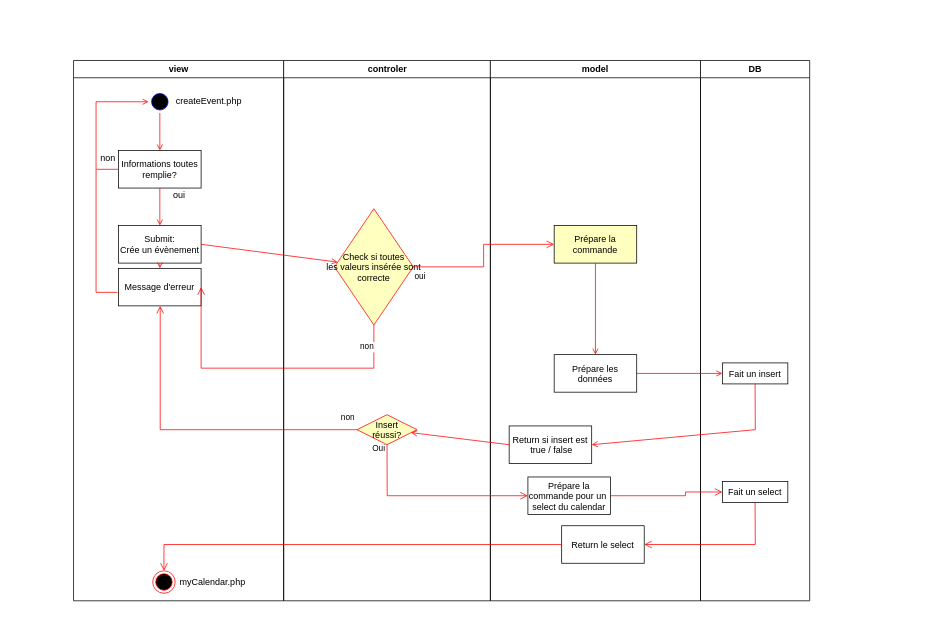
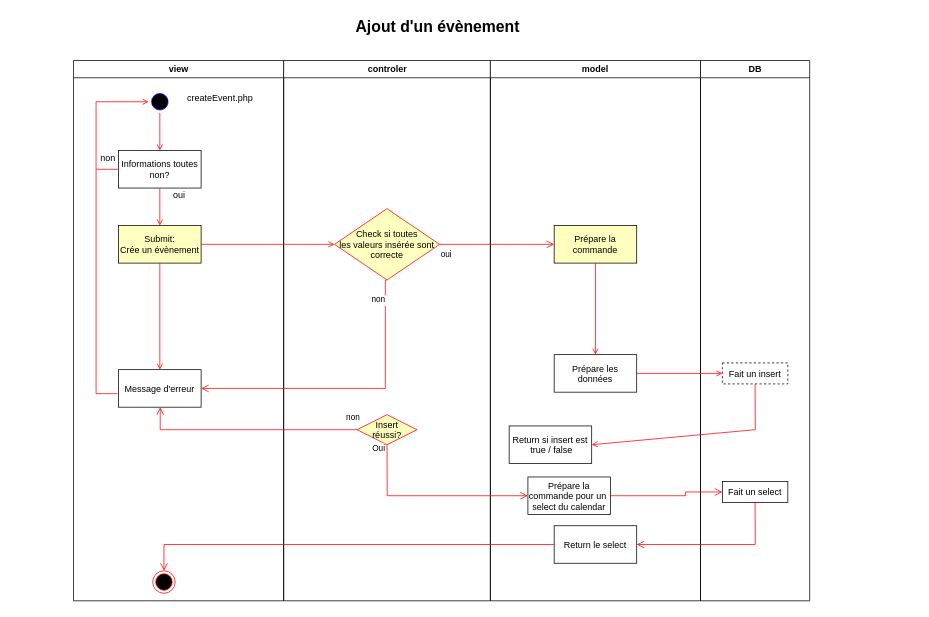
+ <mxCell id="35" value="&lt;font style=&quot;font-size: 21px&quot;&gt;&lt;b&gt;Ajout d'un évènement&lt;/b&gt;&lt;/font&gt;" style="text;html=1;strokeColor=none;fillColor=none;align=center;verticalAlign=middle;whiteSpace=wrap;rounded=0;" parent="1" vertex="1"><mxGeometry x="463" width="240" height="30" as="geometry" y="20" /></mxCell>
- <mxCell id="12" value="createEvent.php" style="text;html=1;strokeColor=none;fillColor=none;align=center;verticalAlign=middle;whiteSpace=wrap;rounded=0;" parent="2" vertex="1"><mxGeometry x="130" y="45" width="99.5" height="20" as="geometry" /></mxCell>
+ <mxCell id="12" value="createEvent.php" style="text;html=1;strokeColor=none;fillColor=none;align=center;verticalAlign=middle;whiteSpace=wrap;rounded=0;" parent="2" vertex="1"><mxGeometry x="145" y="40" width="99.5" height="20" as="geometry" /></mxCell>
- <mxCell id="5" value="Informations toutes &#10;remplie?" style="" parent="2" vertex="1"><mxGeometry x="60" y="120" width="110" height="50" as="geometry" /></mxCell>
+ <mxCell id="5" value="Informations toutes &#10;non?" style="" parent="2" vertex="1"><mxGeometry x="60" y="120" width="110" height="50" as="geometry" /></mxCell>
- <mxCell id="4" value="Submit:&#10;Crée un évènement" style="" parent="2" vertex="1"><mxGeometry x="60" y="220" width="110" height="50" as="geometry" /></mxCell>
+ <mxCell id="4" value="Submit:&#10;Crée un évènement" style="fillColor=#ffffc0;" parent="2" vertex="1"><mxGeometry x="60" y="220" width="110" height="50" as="geometry" /></mxCell>
- <mxCell id="17" value="Check si toutes &#10;les valeurs insérée sont&#10;correcte" style="rhombus;fillColor=#ffffc0;strokeColor=#ff0000;" parent="16" vertex="1"><mxGeometry x="67.75" y="197.5" width="105" height="155" as="geometry" /></mxCell>
+ <mxCell id="17" value="Check si toutes &#10;les valeurs insérée sont&#10;correcte" style="rhombus;fillColor=#ffffc0;strokeColor=#ff0000;" parent="16" vertex="1"><mxGeometry x="67.75" y="197.5" width="140" height="95" as="geometry" /></mxCell>
- <mxCell id="9" value="Message d'erreur" style="" parent="2" vertex="1"><mxGeometry x="60" y="277" width="110" height="50" as="geometry" /></mxCell>
+ <mxCell id="9" value="Message d'erreur" style="" parent="2" vertex="1"><mxGeometry x="60" y="412" width="110" height="50" as="geometry" /></mxCell>
- <mxCell id="27" value="Fait un insert" style="" parent="26" vertex="1"><mxGeometry x="29.13" y="403" width="87.25" height="28" as="geometry" /></mxCell>
+ <mxCell id="27" value="Fait un insert" style="dashed=1;" parent="26" vertex="1"><mxGeometry x="29.13" y="403" width="87.25" height="28" as="geometry" /></mxCell>
- <mxCell id="33" value="" style="endArrow=open;strokeColor=#FF0000;endFill=1;rounded=0;exitX=0;exitY=0.5;exitDx=0;exitDy=0;" parent="1" source="23" target="18" edge="1"><mxGeometry relative="1" as="geometry"><mxPoint x="1015.745" y="590" as="sourcePoint" /><mxPoint x="858" y="680" as="targetPoint" /><Array as="points" /></mxGeometry></mxCell>
- <mxCell id="36" value="Return le select" style="" vertex="1" parent="1"><mxGeometry x="748" y="700" width="110" height="50" as="geometry" /></mxCell>
+ <mxCell id="36" value="Return le select" style="" vertex="1" parent="1"><mxGeometry x="738" y="700" width="110" height="50" as="geometry" /></mxCell>
- <mxCell id="14" value="&lt;span&gt;myCalendar.php&lt;/span&gt;" style="text;html=1;strokeColor=none;fillColor=none;align=center;verticalAlign=middle;whiteSpace=wrap;rounded=0;" vertex="1" parent="2"><mxGeometry x="135.5" y="685" width="99.5" height="20" as="geometry" /></mxCell>
